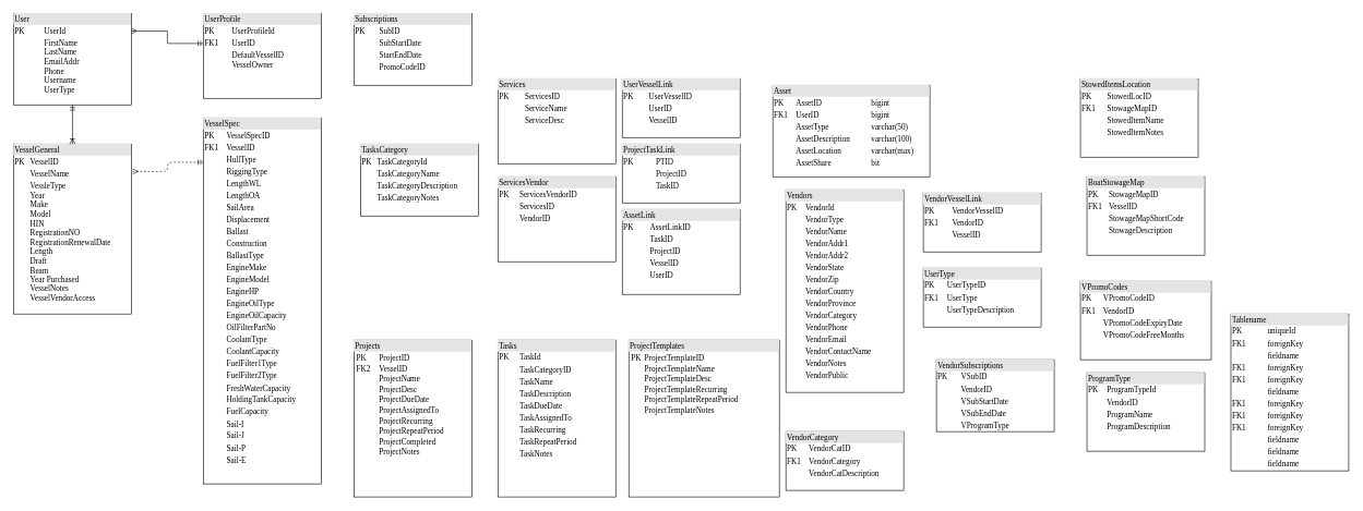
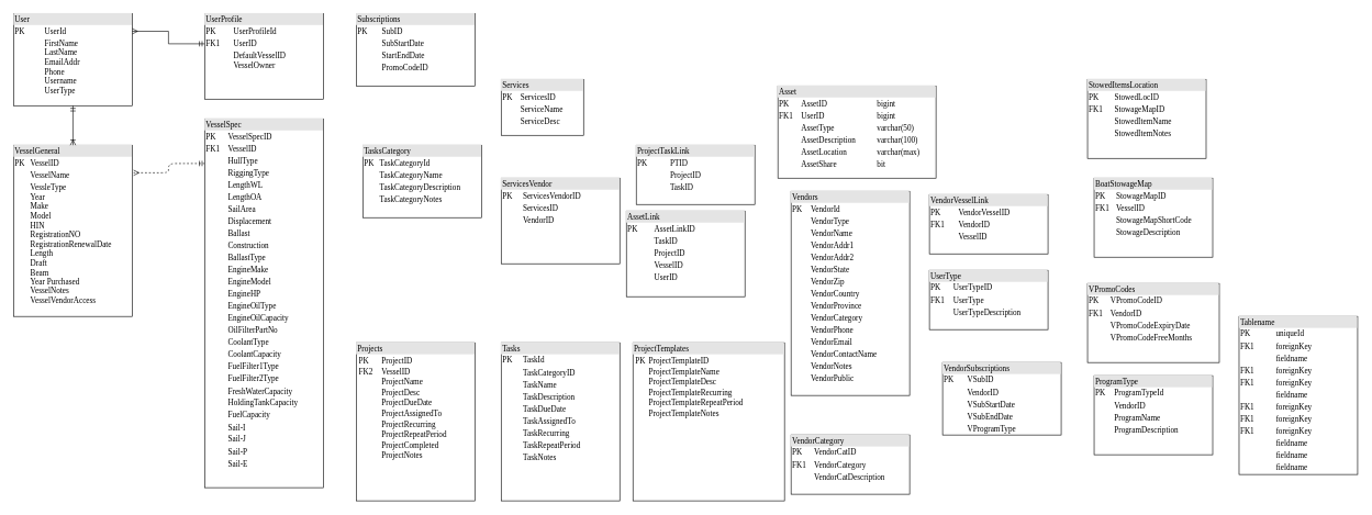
- <mxCell id="6" value="&lt;div style=&quot;box-sizing: border-box ; width: 100% ; background: #e4e4e4 ; padding: 2px&quot;&gt;UserVesselLink&lt;/div&gt;&lt;table style=&quot;width: 100% ; font-size: 1em&quot; cellpadding=&quot;2&quot; cellspacing=&quot;0&quot;&gt;&lt;tbody&gt;&lt;tr&gt;&lt;td&gt;PK&lt;/td&gt;&lt;td&gt;UserVesselID&lt;/td&gt;&lt;/tr&gt;&lt;tr&gt;&lt;td&gt;&lt;/td&gt;&lt;td&gt;UserID&lt;/td&gt;&lt;/tr&gt;&lt;tr&gt;&lt;td&gt;&lt;/td&gt;&lt;td&gt;VesselID&lt;/td&gt;&lt;/tr&gt;&lt;/tbody&gt;&lt;/table&gt;" style="verticalAlign=top;align=left;overflow=fill;html=1;rounded=0;shadow=0;comic=0;labelBackgroundColor=none;strokeWidth=1;fontFamily=Verdana;fontSize=12" parent="1" vertex="1"><mxGeometry x="950" y="120" width="180" height="90" as="geometry" /></mxCell>
- <mxCell id="28" value="&lt;div style=&quot;box-sizing: border-box ; width: 100% ; background: #e4e4e4 ; padding: 2px&quot;&gt;Services&lt;/div&gt;&lt;table style=&quot;width: 100% ; font-size: 1em&quot; cellpadding=&quot;2&quot; cellspacing=&quot;0&quot;&gt;&lt;tbody&gt;&lt;tr&gt;&lt;td&gt;PK&lt;/td&gt;&lt;td&gt;ServicesID&lt;/td&gt;&lt;/tr&gt;&lt;tr&gt;&lt;td&gt;&lt;br&gt;&lt;/td&gt;&lt;td&gt;ServiceName&lt;/td&gt;&lt;/tr&gt;&lt;tr&gt;&lt;td&gt;&lt;/td&gt;&lt;td&gt;ServiceDesc&lt;/td&gt;&lt;/tr&gt;&lt;tr&gt;&lt;td&gt;&lt;br&gt;&lt;/td&gt;&lt;td&gt;&lt;br&gt;&lt;/td&gt;&lt;/tr&gt;&lt;tr&gt;&lt;td&gt;&lt;br&gt;&lt;/td&gt;&lt;td&gt;&lt;br&gt;&lt;/td&gt;&lt;/tr&gt;&lt;tr&gt;&lt;td&gt;&lt;br&gt;&lt;/td&gt;&lt;td&gt;&lt;br&gt;&lt;/td&gt;&lt;/tr&gt;&lt;/tbody&gt;&lt;/table&gt;" style="verticalAlign=top;align=left;overflow=fill;html=1;rounded=0;shadow=0;comic=0;labelBackgroundColor=none;strokeWidth=1;fontFamily=Verdana;fontSize=12" parent="1" vertex="1"><mxGeometry x="760" y="120" width="180" height="130" as="geometry" /></mxCell>
+ <mxCell id="28" value="&lt;div style=&quot;box-sizing: border-box ; width: 100% ; background: #e4e4e4 ; padding: 2px&quot;&gt;Services&lt;/div&gt;&lt;table style=&quot;width: 100% ; font-size: 1em&quot; cellpadding=&quot;2&quot; cellspacing=&quot;0&quot;&gt;&lt;tbody&gt;&lt;tr&gt;&lt;td&gt;PK&lt;/td&gt;&lt;td&gt;ServicesID&lt;/td&gt;&lt;/tr&gt;&lt;tr&gt;&lt;td&gt;&lt;br&gt;&lt;/td&gt;&lt;td&gt;ServiceName&lt;/td&gt;&lt;/tr&gt;&lt;tr&gt;&lt;td&gt;&lt;/td&gt;&lt;td&gt;ServiceDesc&lt;/td&gt;&lt;/tr&gt;&lt;tr&gt;&lt;td&gt;&lt;br&gt;&lt;/td&gt;&lt;td&gt;&lt;br&gt;&lt;/td&gt;&lt;/tr&gt;&lt;tr&gt;&lt;td&gt;&lt;br&gt;&lt;/td&gt;&lt;td&gt;&lt;br&gt;&lt;/td&gt;&lt;/tr&gt;&lt;tr&gt;&lt;td&gt;&lt;br&gt;&lt;/td&gt;&lt;td&gt;&lt;br&gt;&lt;/td&gt;&lt;/tr&gt;&lt;/tbody&gt;&lt;/table&gt;" style="verticalAlign=top;align=left;overflow=fill;html=1;rounded=0;shadow=0;comic=0;labelBackgroundColor=none;strokeWidth=1;fontFamily=Verdana;fontSize=12" parent="1" vertex="1"><mxGeometry x="760" y="120" width="125" height="85" as="geometry" /></mxCell>
- <mxCell id="8" value="&lt;div style=&quot;box-sizing: border-box ; width: 100% ; background: #e4e4e4 ; padding: 2px&quot;&gt;ProjectTaskLink&lt;/div&gt;&lt;table style=&quot;width: 100% ; font-size: 1em&quot; cellpadding=&quot;2&quot; cellspacing=&quot;0&quot;&gt;&lt;tbody&gt;&lt;tr&gt;&lt;td&gt;PK&lt;/td&gt;&lt;td&gt;PTID&lt;/td&gt;&lt;/tr&gt;&lt;tr&gt;&lt;td&gt;&lt;br&gt;&lt;/td&gt;&lt;td&gt;ProjectID&lt;/td&gt;&lt;/tr&gt;&lt;tr&gt;&lt;td&gt;&lt;/td&gt;&lt;td&gt;TaskID&lt;/td&gt;&lt;/tr&gt;&lt;/tbody&gt;&lt;/table&gt;" style="verticalAlign=top;align=left;overflow=fill;html=1;rounded=0;shadow=0;comic=0;labelBackgroundColor=none;strokeWidth=1;fontFamily=Verdana;fontSize=12" parent="1" vertex="1"><mxGeometry x="950" y="220" width="180" height="90" as="geometry" /></mxCell>
+ <mxCell id="8" value="&lt;div style=&quot;box-sizing: border-box ; width: 100% ; background: #e4e4e4 ; padding: 2px&quot;&gt;ProjectTaskLink&lt;/div&gt;&lt;table style=&quot;width: 100% ; font-size: 1em&quot; cellpadding=&quot;2&quot; cellspacing=&quot;0&quot;&gt;&lt;tbody&gt;&lt;tr&gt;&lt;td&gt;PK&lt;/td&gt;&lt;td&gt;PTID&lt;/td&gt;&lt;/tr&gt;&lt;tr&gt;&lt;td&gt;&lt;br&gt;&lt;/td&gt;&lt;td&gt;ProjectID&lt;/td&gt;&lt;/tr&gt;&lt;tr&gt;&lt;td&gt;&lt;/td&gt;&lt;td&gt;TaskID&lt;/td&gt;&lt;/tr&gt;&lt;/tbody&gt;&lt;/table&gt;" style="verticalAlign=top;align=left;overflow=fill;html=1;rounded=0;shadow=0;comic=0;labelBackgroundColor=none;strokeWidth=1;fontFamily=Verdana;fontSize=12" parent="1" vertex="1"><mxGeometry x="965" y="220" width="180" height="90" as="geometry" /></mxCell>
